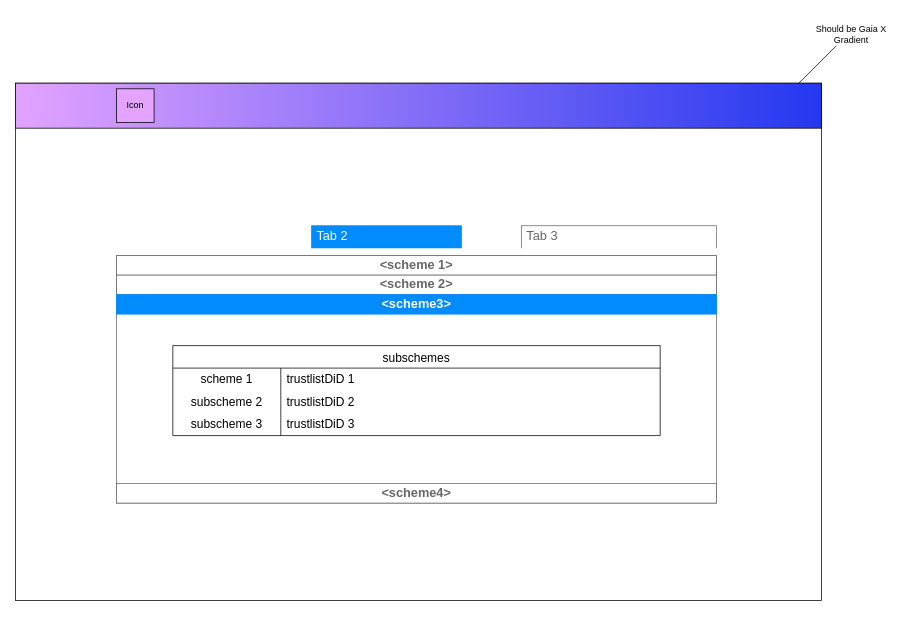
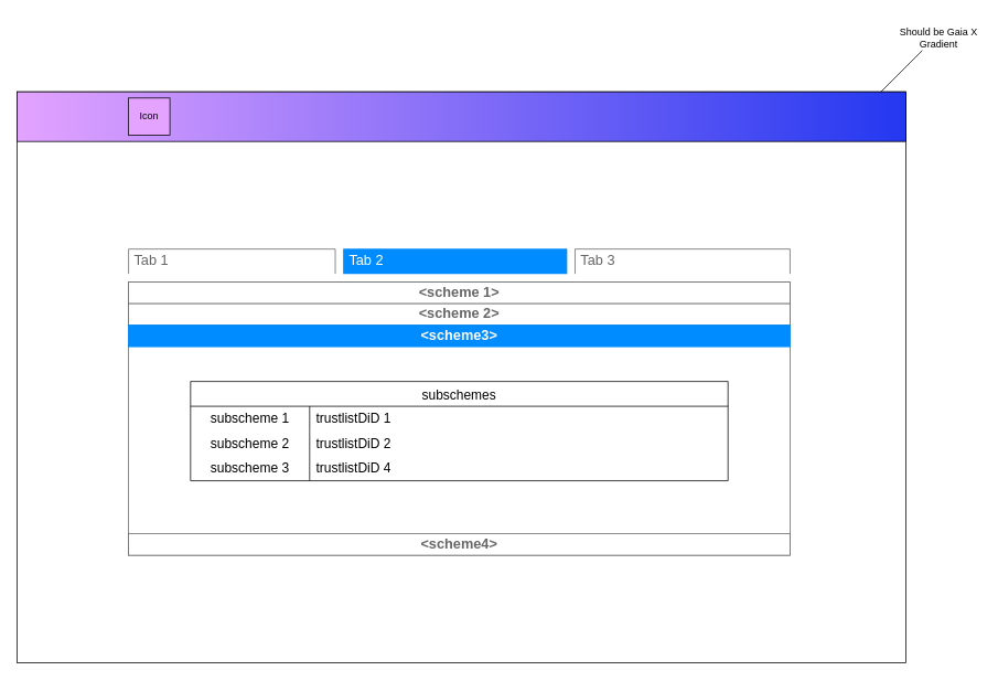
+ <mxCell id="22" value="Tab 1" style="strokeWidth=1;shadow=0;dashed=0;align=center;html=1;shape=mxgraph.mockup.forms.uRect;fontSize=17;fontColor=#666666;align=left;spacingLeft=5;strokeColor=#666666;" vertex="1" parent="1"><mxGeometry x="155" y="300" width="250" height="30" as="geometry" /></mxCell>
- <mxCell id="23" value="Tab 2" style="strokeWidth=1;shadow=0;dashed=0;align=center;html=1;shape=mxgraph.mockup.forms.uRect;fontSize=17;fontColor=#ffffff;align=left;spacingLeft=5;strokeColor=#008cff;fillColor=#008cff;" vertex="1" parent="1"><mxGeometry x="415" y="300" width="200" height="30" as="geometry" /></mxCell>
+ <mxCell id="23" value="Tab 2" style="strokeWidth=1;shadow=0;dashed=0;align=center;html=1;shape=mxgraph.mockup.forms.uRect;fontSize=17;fontColor=#ffffff;align=left;spacingLeft=5;strokeColor=#008cff;fillColor=#008cff;" vertex="1" parent="1"><mxGeometry x="415" y="300" width="270" height="30" as="geometry" /></mxCell>
- <mxCell id="10" value="scheme 1" style="shape=partialRectangle;html=1;whiteSpace=wrap;connectable=0;fillColor=none;top=0;left=0;bottom=0;right=0;overflow=hidden;pointerEvents=1;strokeColor=inherit;fontSize=16;" parent="9" vertex="1"><mxGeometry width="144" height="30" as="geometry"><mxRectangle width="144" height="30" as="alternateBounds" /></mxGeometry></mxCell>
+ <mxCell id="10" value="subscheme 1" style="shape=partialRectangle;html=1;whiteSpace=wrap;connectable=0;fillColor=none;top=0;left=0;bottom=0;right=0;overflow=hidden;pointerEvents=1;strokeColor=inherit;fontSize=16;" parent="9" vertex="1"><mxGeometry width="144" height="30" as="geometry"><mxRectangle width="144" height="30" as="alternateBounds" /></mxGeometry></mxCell>
- <mxCell id="17" value="trustlistDiD 3" style="shape=partialRectangle;html=1;whiteSpace=wrap;connectable=0;fillColor=none;top=0;left=0;bottom=0;right=0;align=left;spacingLeft=6;overflow=hidden;strokeColor=inherit;fontSize=16;" parent="15" vertex="1"><mxGeometry x="144" width="506" height="30" as="geometry"><mxRectangle width="506" height="30" as="alternateBounds" /></mxGeometry></mxCell>
+ <mxCell id="17" value="trustlistDiD 4" style="shape=partialRectangle;html=1;whiteSpace=wrap;connectable=0;fillColor=none;top=0;left=0;bottom=0;right=0;align=left;spacingLeft=6;overflow=hidden;strokeColor=inherit;fontSize=16;" parent="15" vertex="1"><mxGeometry x="144" width="506" height="30" as="geometry"><mxRectangle width="506" height="30" as="alternateBounds" /></mxGeometry></mxCell>
